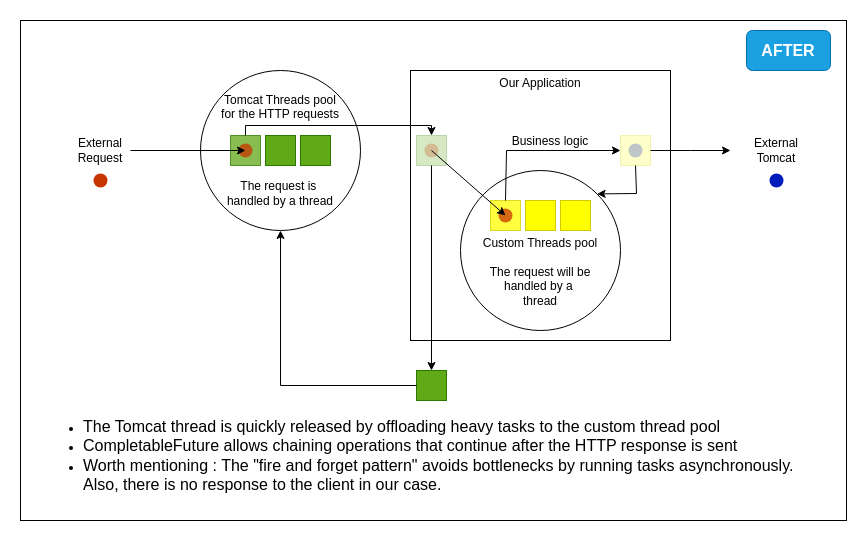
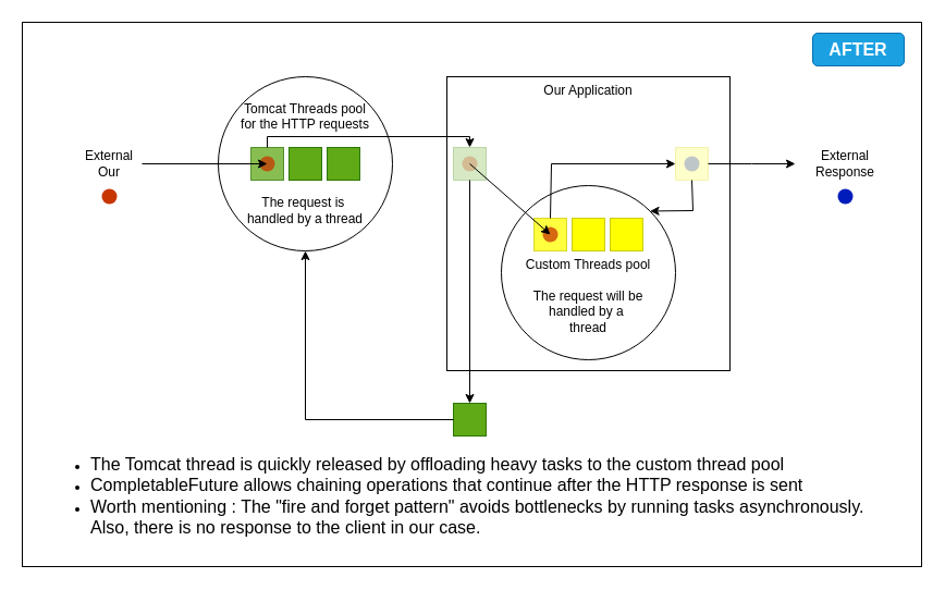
- <mxCell id="24" value="&lt;font style=&quot;color: rgb(255, 255, 255); font-size: 16px;&quot;&gt;&lt;b&gt;AFTER&lt;/b&gt;&lt;/font&gt;" style="rounded=1;whiteSpace=wrap;html=1;fillColor=#1ba1e2;strokeColor=#006EAF;fontColor=#ffffff;" vertex="1" parent="1"><mxGeometry x="746" y="30" width="84" height="40" as="geometry" /></mxCell>
+ <mxCell id="24" value="&lt;font style=&quot;color: rgb(255, 255, 255); font-size: 16px;&quot;&gt;&lt;b&gt;AFTER&lt;/b&gt;&lt;/font&gt;" style="rounded=1;whiteSpace=wrap;html=1;fillColor=#1ba1e2;strokeColor=#006EAF;fontColor=#ffffff;" vertex="1" parent="1"><mxGeometry x="746" y="30" width="84" height="30" as="geometry" /></mxCell>
- <mxCell id="23" value="Business logic" style="text;html=1;align=center;verticalAlign=middle;whiteSpace=wrap;rounded=0;" vertex="1" parent="1"><mxGeometry x="495" y="126" width="110" height="30" as="geometry" /></mxCell>
- <mxCell id="5" value="External Request" style="text;html=1;align=center;verticalAlign=middle;whiteSpace=wrap;rounded=0;" vertex="1" parent="1"><mxGeometry x="70" y="135" width="60" height="30" as="geometry" /></mxCell>
+ <mxCell id="5" value="External Our" style="text;html=1;align=center;verticalAlign=middle;whiteSpace=wrap;rounded=0;" vertex="1" parent="1"><mxGeometry x="70" y="135" width="60" height="30" as="geometry" /></mxCell>
- <mxCell id="19" value="External Tomcat" style="text;html=1;align=center;verticalAlign=middle;whiteSpace=wrap;rounded=0;" vertex="1" parent="1"><mxGeometry x="746" y="135" width="60" height="30" as="geometry" /></mxCell>
+ <mxCell id="19" value="External Response" style="text;html=1;align=center;verticalAlign=middle;whiteSpace=wrap;rounded=0;" vertex="1" parent="1"><mxGeometry x="746" y="135" width="60" height="30" as="geometry" /></mxCell>
